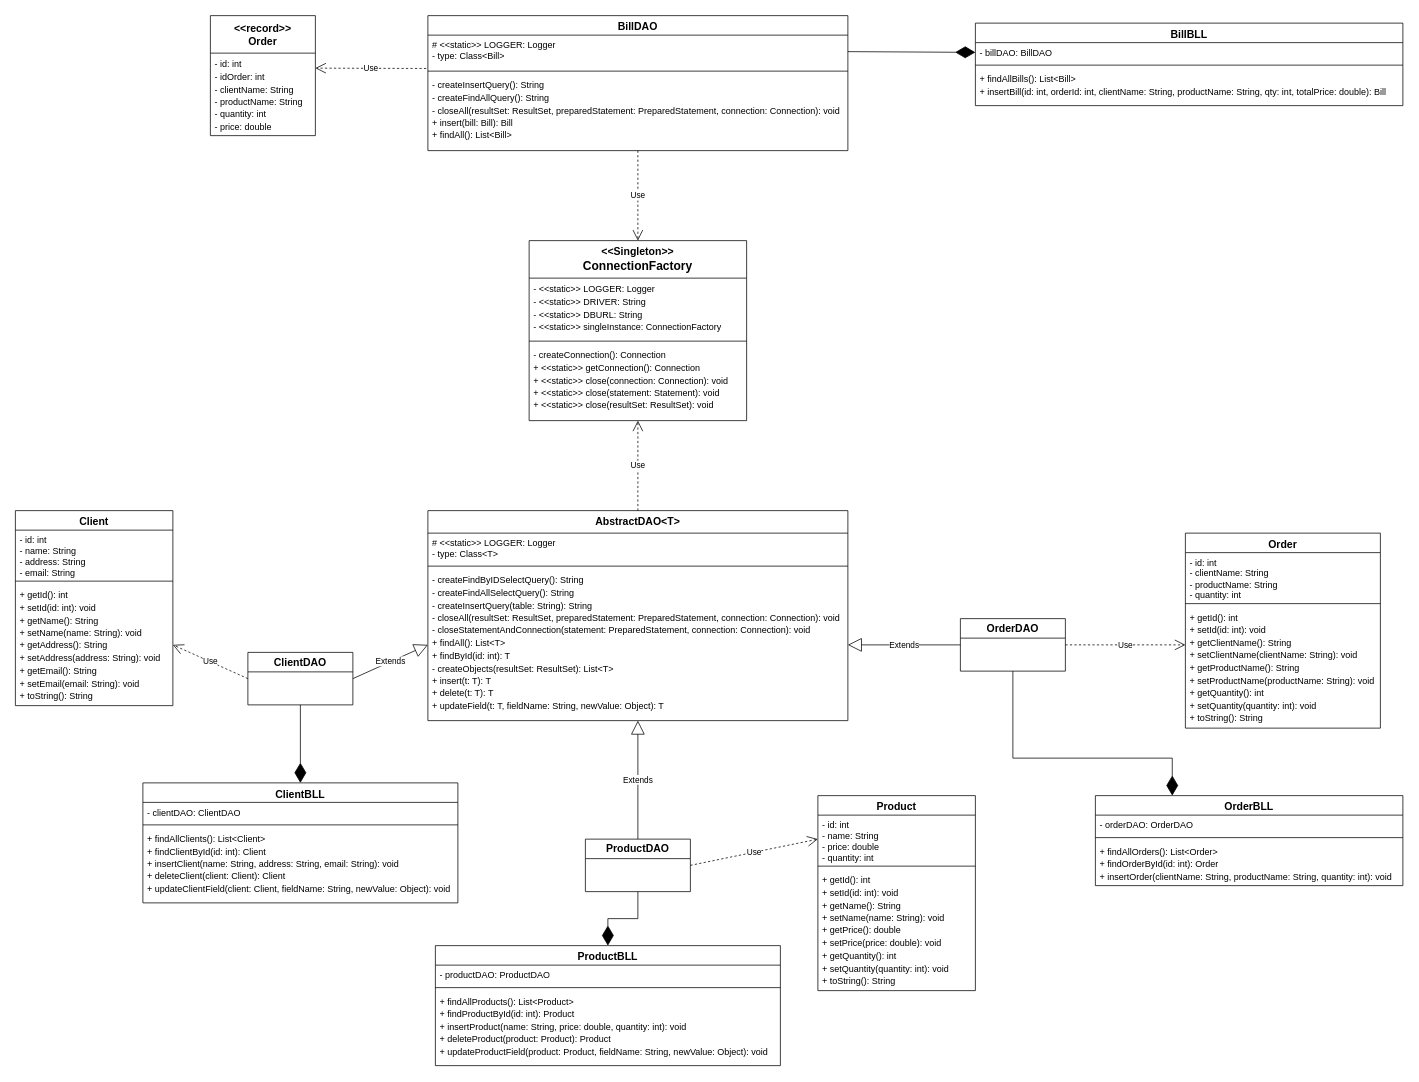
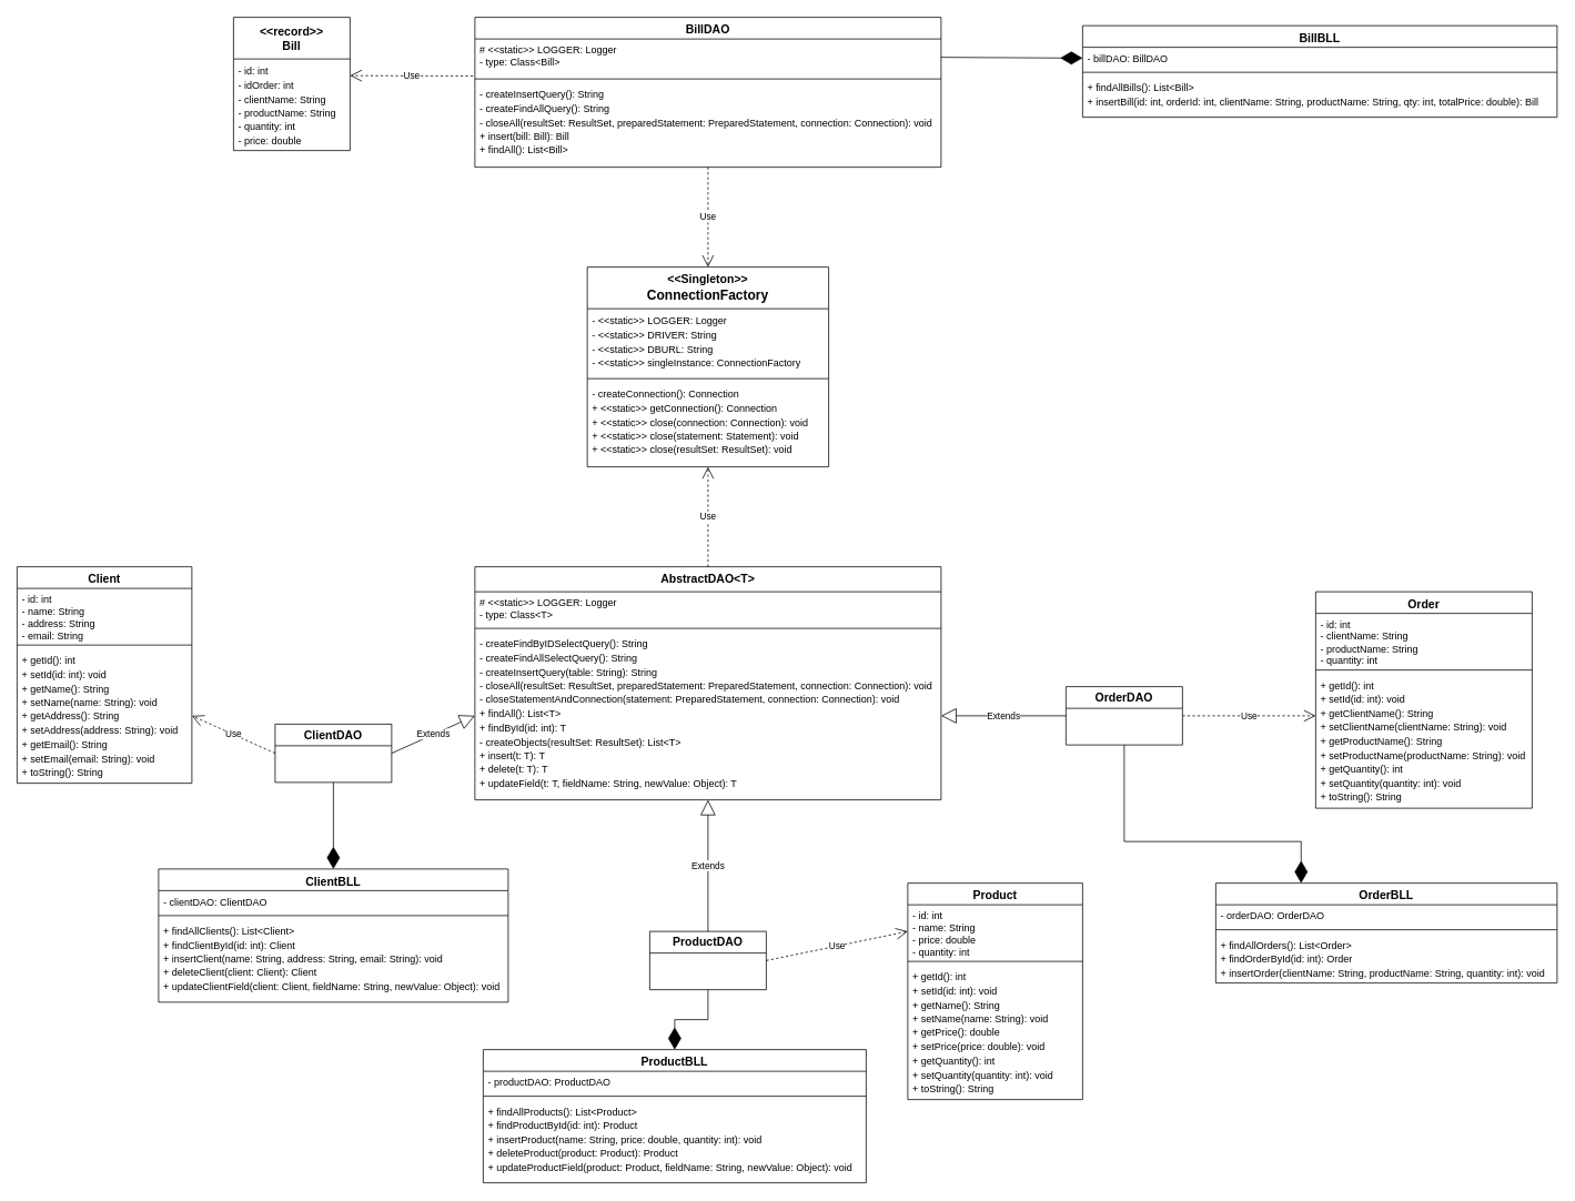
- <mxCell id="31" value="&lt;span style=&quot;font-size: 14px;&quot;&gt;&lt;b&gt;&amp;lt;&amp;lt;record&amp;gt;&amp;gt;&lt;/b&gt;&lt;/span&gt;&lt;div&gt;&lt;span style=&quot;font-size: 14px;&quot;&gt;&lt;b&gt;Order&lt;/b&gt;&lt;/span&gt;&lt;/div&gt;" style="swimlane;fontStyle=0;childLayout=stackLayout;horizontal=1;startSize=50;fillColor=none;horizontalStack=0;resizeParent=1;resizeParentMax=0;resizeLast=0;collapsible=1;marginBottom=0;whiteSpace=wrap;html=1;" vertex="1" parent="1"><mxGeometry x="280" y="20" width="140" height="160" as="geometry" /></mxCell>
+ <mxCell id="31" value="&lt;span style=&quot;font-size: 14px;&quot;&gt;&lt;b&gt;&amp;lt;&amp;lt;record&amp;gt;&amp;gt;&lt;/b&gt;&lt;/span&gt;&lt;div&gt;&lt;span style=&quot;font-size: 14px;&quot;&gt;&lt;b&gt;Bill&lt;/b&gt;&lt;/span&gt;&lt;/div&gt;" style="swimlane;fontStyle=0;childLayout=stackLayout;horizontal=1;startSize=50;fillColor=none;horizontalStack=0;resizeParent=1;resizeParentMax=0;resizeLast=0;collapsible=1;marginBottom=0;whiteSpace=wrap;html=1;" vertex="1" parent="1"><mxGeometry x="280" y="20" width="140" height="160" as="geometry" /></mxCell>
